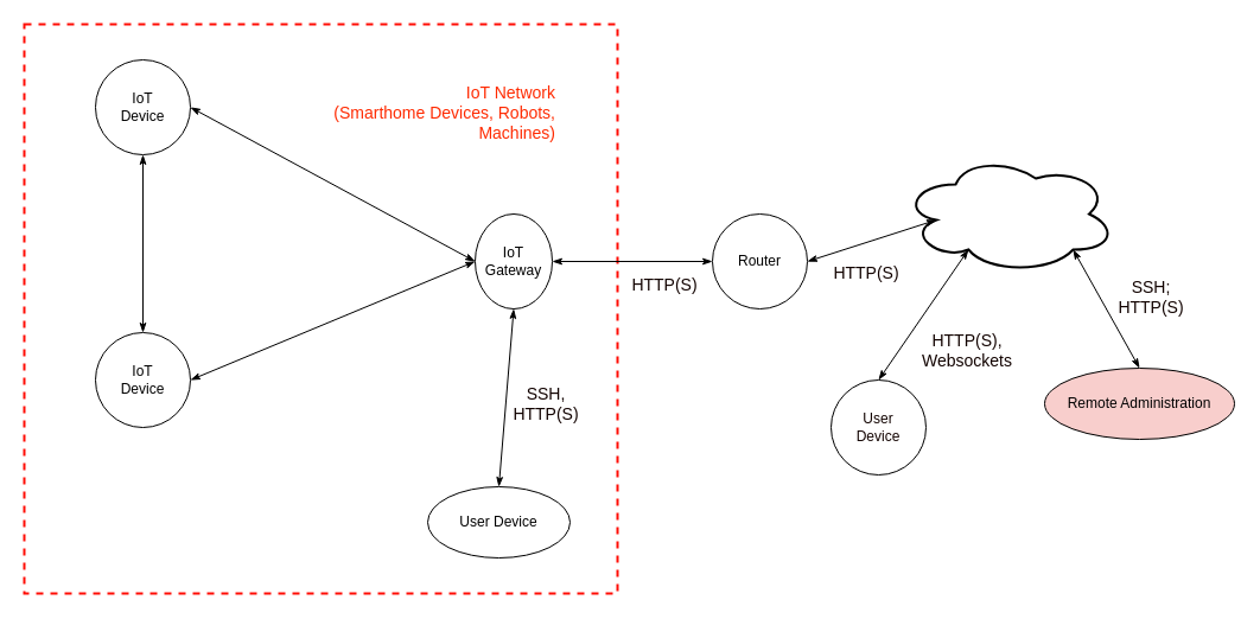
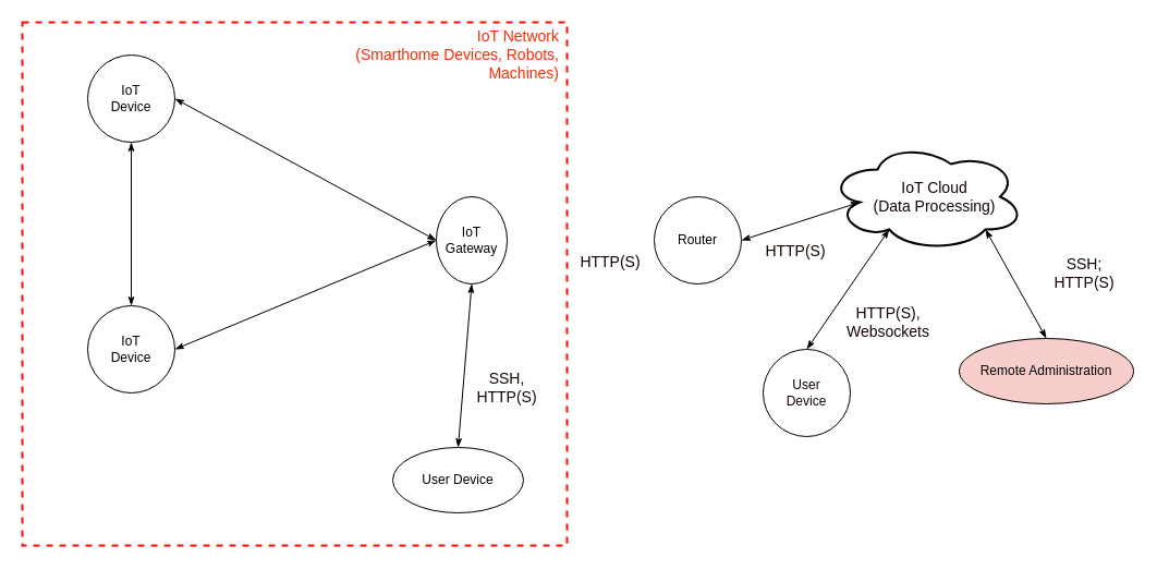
- <mxCell id="12" value="IoT Network&lt;br&gt;(Smarthome Devices, Robots, Machines)" style="text;html=1;strokeColor=none;fillColor=none;align=right;verticalAlign=middle;whiteSpace=wrap;rounded=0;dashed=1;fontColor=#FF2A00;fontSize=14;" parent="1" vertex="1"><mxGeometry x="280" y="65" width="190" height="60" as="geometry" /></mxCell>
+ <mxCell id="12" value="IoT Network&lt;br&gt;(Smarthome Devices, Robots, Machines)" style="text;html=1;strokeColor=none;fillColor=none;align=right;verticalAlign=middle;whiteSpace=wrap;rounded=0;dashed=1;fontColor=#FF2A00;fontSize=14;" parent="1" vertex="1"><mxGeometry x="325" y="20" width="190" height="60" as="geometry" /></mxCell>
+ <mxCell id="14" value="IoT Cloud &lt;br&gt;(Data Processing)" style="text;html=1;strokeColor=none;fillColor=none;align=center;verticalAlign=middle;whiteSpace=wrap;rounded=0;fontSize=14;fontColor=#120300;" parent="1" vertex="1"><mxGeometry x="795" y="170" width="125" height="20" as="geometry" /></mxCell>
- <mxCell id="11" value="" style="endArrow=classicThin;html=1;entryX=1;entryY=0.5;entryDx=0;entryDy=0;exitX=0;exitY=0.5;exitDx=0;exitDy=0;startArrow=classicThin;startFill=1;endFill=1;" parent="1" source="10" target="6" edge="1"><mxGeometry width="50" height="50" relative="1" as="geometry"><mxPoint x="310" y="300" as="sourcePoint" /><mxPoint x="360" y="250" as="targetPoint" /></mxGeometry></mxCell>
- <mxCell id="24" value="SSH; HTTP(S)" style="text;html=1;strokeColor=none;fillColor=none;align=center;verticalAlign=middle;whiteSpace=wrap;rounded=0;fontSize=14;fontColor=#120300;" parent="1" vertex="1"><mxGeometry x="950" y="240" width="40" height="20" as="geometry" /></mxCell>
+ <mxCell id="24" value="SSH; HTTP(S)" style="text;html=1;strokeColor=none;fillColor=none;align=center;verticalAlign=middle;whiteSpace=wrap;rounded=0;fontSize=14;fontColor=#120300;" parent="1" vertex="1"><mxGeometry x="975" y="240" width="40" height="20" as="geometry" /></mxCell>
- <mxCell id="15" value="SSH, HTTP(S)" style="text;html=1;strokeColor=none;fillColor=none;align=center;verticalAlign=middle;whiteSpace=wrap;rounded=0;fontSize=14;fontColor=#120300;" parent="1" vertex="1"><mxGeometry x="440" y="330" width="40" height="20" as="geometry" /></mxCell>
+ <mxCell id="15" value="SSH, HTTP(S)" style="text;html=1;strokeColor=none;fillColor=none;align=center;verticalAlign=middle;whiteSpace=wrap;rounded=0;fontSize=14;fontColor=#120300;" parent="1" vertex="1"><mxGeometry x="445" y="345" width="40" height="20" as="geometry" /></mxCell>
